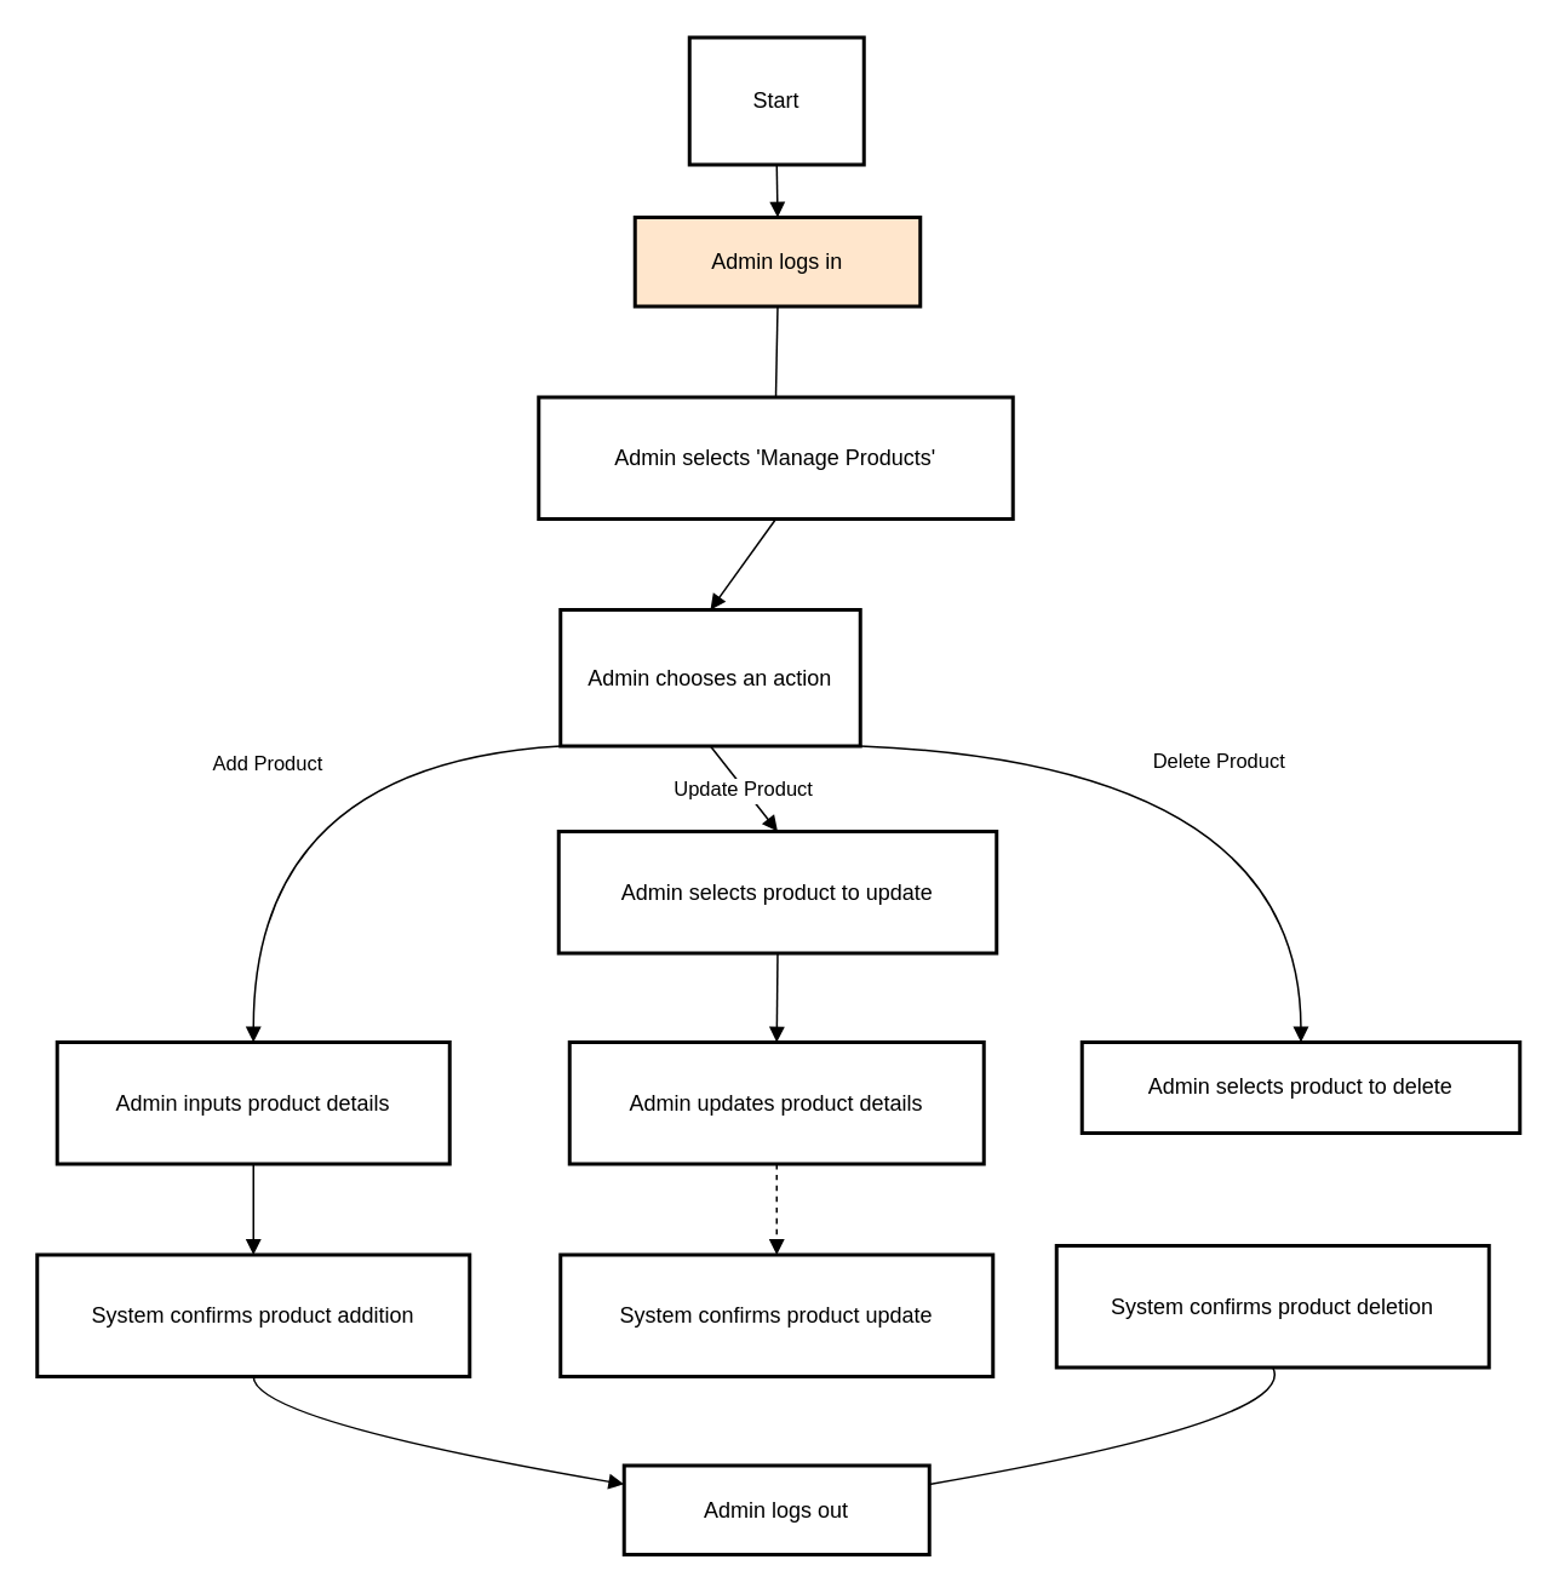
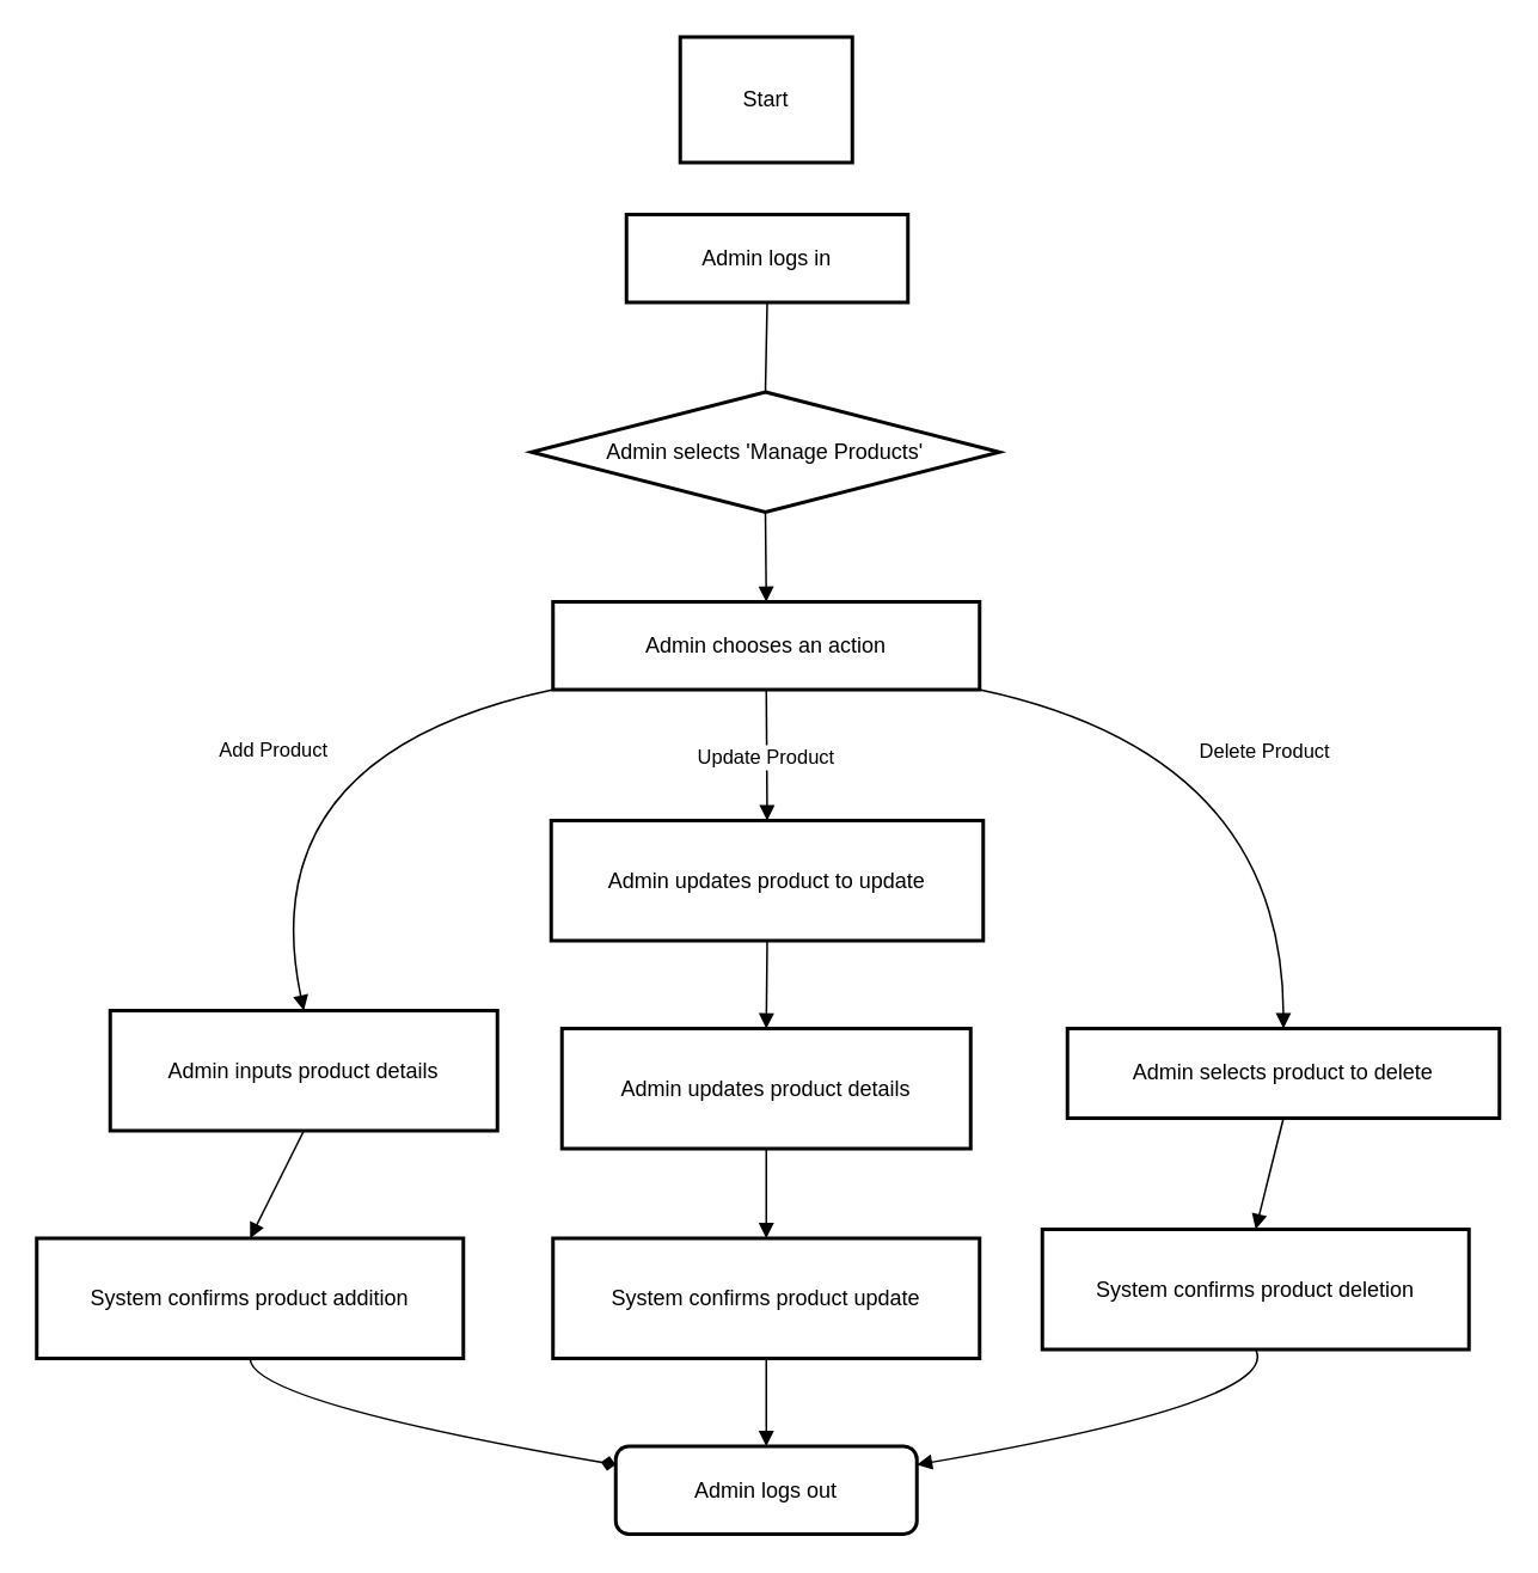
- <mxCell id="14" value="" style="curved=1;startArrow=none;endArrow=block;exitX=0.5;exitY=1;entryX=0.5;entryY=0;rounded=0;" edge="1" parent="1" source="2" target="3"><mxGeometry relative="1" as="geometry"><Array as="points" /></mxGeometry></mxCell>
- <mxCell id="3" value="Admin logs in" style="whiteSpace=wrap;strokeWidth=2;fillColor=#ffe6cc;" vertex="1" parent="1"><mxGeometry x="349" y="119" width="157" height="49" as="geometry" /></mxCell>
+ <mxCell id="3" value="Admin logs in" style="whiteSpace=wrap;strokeWidth=2;" vertex="1" parent="1"><mxGeometry x="349" y="119" width="157" height="49" as="geometry" /></mxCell>
- <mxCell id="4" value="Admin selects 'Manage Products'" style="whiteSpace=wrap;strokeWidth=2;" vertex="1" parent="1"><mxGeometry x="296" y="218" width="261" height="67" as="geometry" /></mxCell>
+ <mxCell id="4" value="Admin selects 'Manage Products'" style="rhombus;whiteSpace=wrap;strokeWidth=2;" vertex="1" parent="1"><mxGeometry x="296" y="218" width="261" height="67" as="geometry" /></mxCell>
- <mxCell id="5" value="Admin chooses an action" style="whiteSpace=wrap;strokeWidth=2;" vertex="1" parent="1"><mxGeometry x="308" y="335" width="165" height="75" as="geometry" /></mxCell>
+ <mxCell id="5" value="Admin chooses an action" style="whiteSpace=wrap;strokeWidth=2;" vertex="1" parent="1"><mxGeometry x="308" y="335" width="238" height="49" as="geometry" /></mxCell>
- <mxCell id="8" value="Admin selects product to update" style="whiteSpace=wrap;strokeWidth=2;" vertex="1" parent="1"><mxGeometry x="307" y="457" width="241" height="67" as="geometry" /></mxCell>
+ <mxCell id="8" value="Admin updates product to update" style="whiteSpace=wrap;strokeWidth=2;" vertex="1" parent="1"><mxGeometry x="307" y="457" width="241" height="67" as="geometry" /></mxCell>
- <mxCell id="6" value="Admin inputs product details" style="whiteSpace=wrap;strokeWidth=2;" vertex="1" parent="1"><mxGeometry x="31" y="573" width="216" height="67" as="geometry" /></mxCell>
+ <mxCell id="6" value="Admin inputs product details" style="whiteSpace=wrap;strokeWidth=2;" vertex="1" parent="1"><mxGeometry x="61" y="563" width="216" height="67" as="geometry" /></mxCell>
+ <mxCell id="23" value="" style="curved=1;startArrow=none;endArrow=block;exitX=0.5;exitY=1;entryX=0.5;entryY=0;rounded=0;" edge="1" parent="1" source="11" target="12"><mxGeometry relative="1" as="geometry"><Array as="points" /></mxGeometry></mxCell>
- <mxCell id="21" value="" style="curved=1;startArrow=none;endArrow=block;exitX=0.5;exitY=1;entryX=0.5;entryY=0;rounded=0;dashed=1;" edge="1" parent="1" source="9" target="10"><mxGeometry relative="1" as="geometry"><Array as="points" /></mxGeometry></mxCell>
+ <mxCell id="21" value="" style="curved=1;startArrow=none;endArrow=block;exitX=0.5;exitY=1;entryX=0.5;entryY=0;rounded=0;" edge="1" parent="1" source="9" target="10"><mxGeometry relative="1" as="geometry"><Array as="points" /></mxGeometry></mxCell>
+ <mxCell id="25" value="" style="curved=1;startArrow=none;endArrow=block;exitX=0.5;exitY=0.99;entryX=0.5;entryY=0.01;rounded=0;" edge="1" parent="1" source="10" target="13"><mxGeometry relative="1" as="geometry"><Array as="points" /></mxGeometry></mxCell>
- <mxCell id="24" value="" style="curved=1;startArrow=none;endArrow=block;exitX=0.5;exitY=0.99;entryX=0;entryY=0.21;rounded=0;" edge="1" parent="1" source="7" target="13"><mxGeometry relative="1" as="geometry"><Array as="points"><mxPoint x="139" y="781" /></Array></mxGeometry></mxCell>
+ <mxCell id="24" value="" style="curved=1;startArrow=none;endArrow=diamond;exitX=0.5;exitY=0.99;entryX=0;entryY=0.21;rounded=0;" edge="1" parent="1" source="7" target="13"><mxGeometry relative="1" as="geometry"><Array as="points"><mxPoint x="139" y="781" /></Array></mxGeometry></mxCell>
- <mxCell id="26" value="" style="curved=1;startArrow=none;endArrow=none;exitX=0.5;exitY=0.99;entryX=1;entryY=0.21;rounded=0;" edge="1" parent="1" source="12" target="13"><mxGeometry relative="1" as="geometry"><Array as="points"><mxPoint x="715" y="781" /></Array></mxGeometry></mxCell>
+ <mxCell id="26" value="" style="curved=1;startArrow=none;endArrow=block;exitX=0.5;exitY=0.99;entryX=1;entryY=0.21;rounded=0;" edge="1" parent="1" source="12" target="13"><mxGeometry relative="1" as="geometry"><Array as="points"><mxPoint x="715" y="781" /></Array></mxGeometry></mxCell>
- <mxCell id="13" value="Admin logs out" style="whiteSpace=wrap;strokeWidth=2;" vertex="1" parent="1"><mxGeometry x="343" y="806" width="168" height="49" as="geometry" /></mxCell>
+ <mxCell id="13" value="Admin logs out" style="whiteSpace=wrap;strokeWidth=2;rounded=1;" vertex="1" parent="1"><mxGeometry x="343" y="806" width="168" height="49" as="geometry" /></mxCell>
